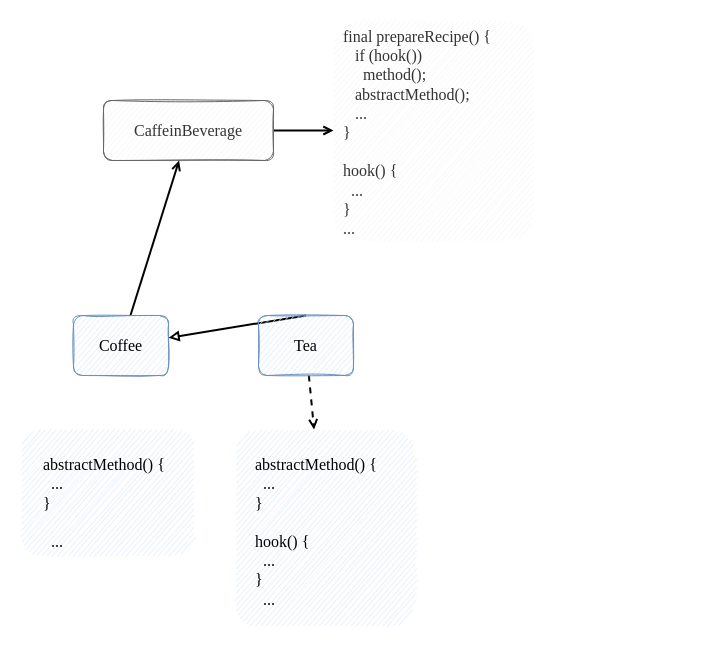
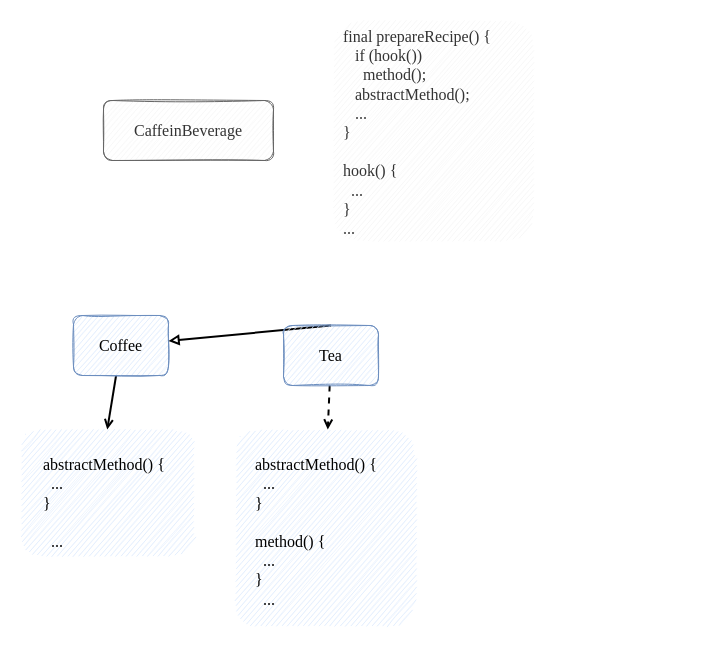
- <mxCell id="3" style="edgeStyle=none;rounded=0;orthogonalLoop=1;jettySize=auto;html=1;entryX=0;entryY=0.5;entryDx=0;entryDy=0;strokeWidth=2;fontFamily=Comic Sans MS;fontSize=16;endArrow=open;endFill=0;" edge="1" parent="1" source="4" target="7"><mxGeometry relative="1" as="geometry" /></mxCell>
- <mxCell id="5" style="edgeStyle=none;rounded=0;orthogonalLoop=1;jettySize=auto;html=1;strokeWidth=2;fontFamily=Comic Sans MS;fontSize=16;endArrow=open;endFill=0;" edge="1" parent="1" source="6" target="4"><mxGeometry relative="1" as="geometry" /></mxCell>
+ <mxCell id="5" style="edgeStyle=none;rounded=0;orthogonalLoop=1;jettySize=auto;html=1;entryX=0.5;entryY=0;entryDx=0;entryDy=0;strokeWidth=2;fontFamily=Comic Sans MS;fontSize=16;endArrow=open;endFill=0;" edge="1" parent="1" source="6" target="12"><mxGeometry relative="1" as="geometry" /></mxCell>
- <mxCell id="10" value="Tea" style="rounded=1;whiteSpace=wrap;html=1;sketch=1;fontFamily=Comic Sans MS;fontSize=16;fillColor=#dae8fc;strokeColor=#6c8ebf;" vertex="1" parent="1"><mxGeometry x="258" y="315" width="95" height="60" as="geometry" /></mxCell>
+ <mxCell id="10" value="Tea" style="rounded=1;whiteSpace=wrap;html=1;sketch=1;fontFamily=Comic Sans MS;fontSize=16;fillColor=#dae8fc;strokeColor=#6c8ebf;" vertex="1" parent="1"><mxGeometry x="283" y="325" width="95" height="60" as="geometry" /></mxCell>
- <mxCell id="11" value="&lt;br&gt;&amp;nbsp; &amp;nbsp; &amp;nbsp;abstractMethod() {&lt;br&gt;&amp;nbsp; &amp;nbsp; &amp;nbsp; &amp;nbsp;...&lt;br&gt;&amp;nbsp; &amp;nbsp; &amp;nbsp;}&lt;br&gt;&lt;br&gt;&amp;nbsp; &amp;nbsp; &amp;nbsp;hook() {&lt;br&gt;&amp;nbsp; &amp;nbsp; &amp;nbsp; &amp;nbsp;...&lt;br&gt;&amp;nbsp; &amp;nbsp; &amp;nbsp;}&lt;br&gt;&amp;nbsp; &amp;nbsp; &amp;nbsp; &amp;nbsp;..." style="rounded=1;whiteSpace=wrap;html=1;sketch=1;fontFamily=Comic Sans MS;fontSize=16;fillColor=#dae8fc;strokeColor=none;align=left;verticalAlign=top;" vertex="1" parent="1"><mxGeometry x="233" y="429" width="180" height="196" as="geometry" /></mxCell>
+ <mxCell id="11" value="&lt;br&gt;&amp;nbsp; &amp;nbsp; &amp;nbsp;abstractMethod() {&lt;br&gt;&amp;nbsp; &amp;nbsp; &amp;nbsp; &amp;nbsp;...&lt;br&gt;&amp;nbsp; &amp;nbsp; &amp;nbsp;}&lt;br&gt;&lt;br&gt;&amp;nbsp; &amp;nbsp; &amp;nbsp;method() {&lt;br&gt;&amp;nbsp; &amp;nbsp; &amp;nbsp; &amp;nbsp;...&lt;br&gt;&amp;nbsp; &amp;nbsp; &amp;nbsp;}&lt;br&gt;&amp;nbsp; &amp;nbsp; &amp;nbsp; &amp;nbsp;..." style="rounded=1;whiteSpace=wrap;html=1;sketch=1;fontFamily=Comic Sans MS;fontSize=16;fillColor=#dae8fc;strokeColor=none;align=left;verticalAlign=top;" vertex="1" parent="1"><mxGeometry x="233" y="429" width="180" height="196" as="geometry" /></mxCell>
